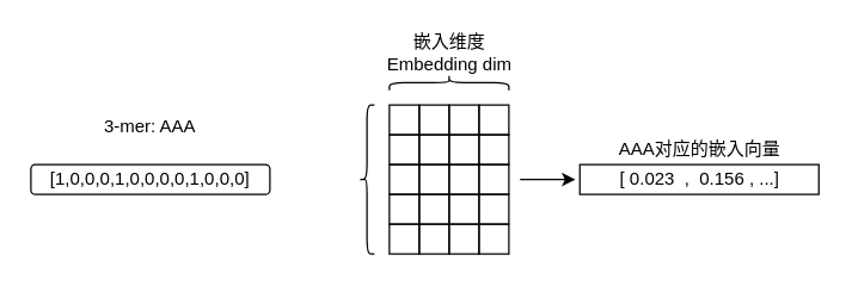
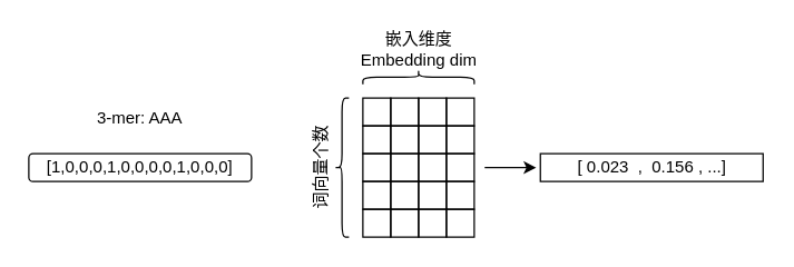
- <mxCell id="29" value="AAA对应的嵌入向量" style="whiteSpace=wrap;html=1;strokeColor=none;fillColor=none;" vertex="1" parent="1"><mxGeometry x="407.5" y="90" width="120" height="20" as="geometry" /></mxCell>
+ <mxCell id="25" value="词向量个数" style="rounded=0;whiteSpace=wrap;html=1;horizontal=0;fillColor=none;strokeColor=none;" vertex="1" parent="1"><mxGeometry x="220" y="70" width="20" height="100" as="geometry" /></mxCell>
